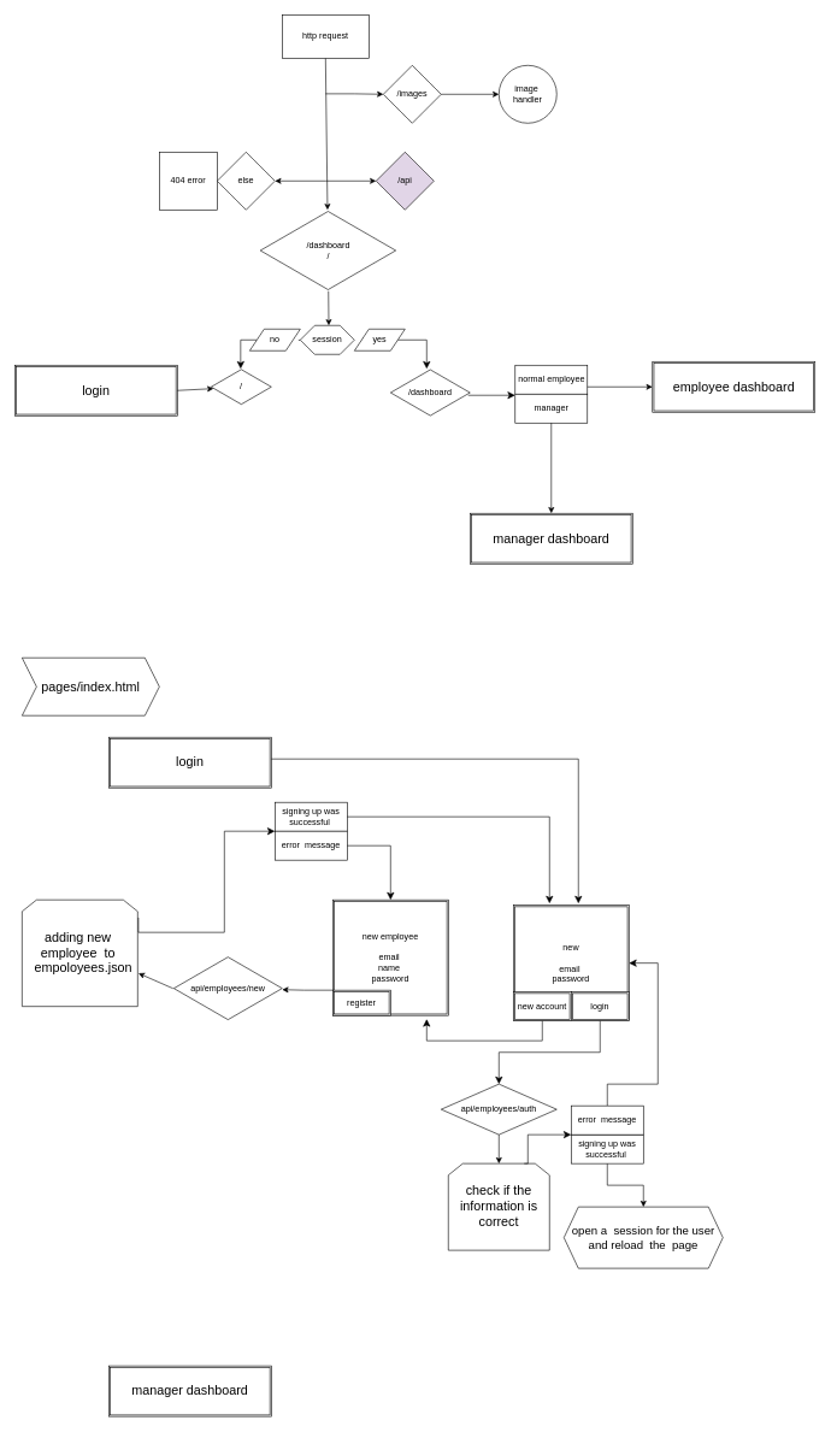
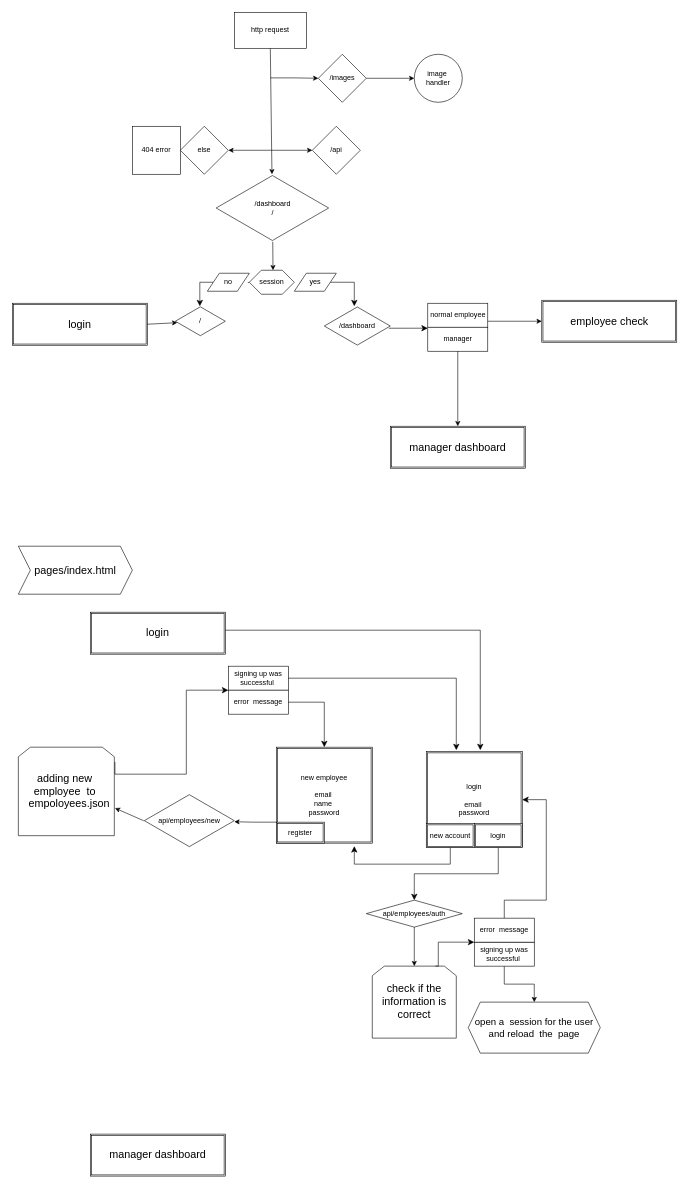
- <mxCell id="58" value="/api" style="rhombus;whiteSpace=wrap;html=1;fillColor=#e1d5e7;" parent="1" vertex="1"><mxGeometry x="520" y="210" width="80" height="80" as="geometry" /></mxCell>
+ <mxCell id="58" value="/api" style="rhombus;whiteSpace=wrap;html=1;" parent="1" vertex="1"><mxGeometry x="520" y="210" width="80" height="80" as="geometry" /></mxCell>
- <mxCell id="50" value="&lt;font style=&quot;font-size: 18px;&quot;&gt;employee dashboard&lt;/font&gt;" style="shape=ext;double=1;rounded=0;whiteSpace=wrap;html=1;" parent="1" vertex="1"><mxGeometry x="902.5" y="500" width="225" height="70" as="geometry" /></mxCell>
+ <mxCell id="50" value="&lt;font style=&quot;font-size: 18px;&quot;&gt;employee check&lt;/font&gt;" style="shape=ext;double=1;rounded=0;whiteSpace=wrap;html=1;" parent="1" vertex="1"><mxGeometry x="902.5" y="500" width="225" height="70" as="geometry" /></mxCell>
- <mxCell id="13" value="new&lt;br&gt;&lt;br&gt;email&amp;nbsp;&lt;br&gt;password" style="shape=ext;double=1;whiteSpace=wrap;html=1;aspect=fixed;" parent="1" vertex="1"><mxGeometry x="710" y="1252.5" width="160" height="160" as="geometry" /></mxCell>
+ <mxCell id="13" value="login&lt;br&gt;&lt;br&gt;email&amp;nbsp;&lt;br&gt;password" style="shape=ext;double=1;whiteSpace=wrap;html=1;aspect=fixed;" parent="1" vertex="1"><mxGeometry x="710" y="1252.5" width="160" height="160" as="geometry" /></mxCell>
- <mxCell id="29" value="api/employees/auth" style="rhombus;whiteSpace=wrap;html=1;" parent="1" vertex="1"><mxGeometry x="610" y="1500" width="160" height="70" as="geometry" /></mxCell>
+ <mxCell id="29" value="api/employees/auth" style="rhombus;whiteSpace=wrap;html=1;" parent="1" vertex="1"><mxGeometry x="610" y="1500" width="160" height="45" as="geometry" /></mxCell>
